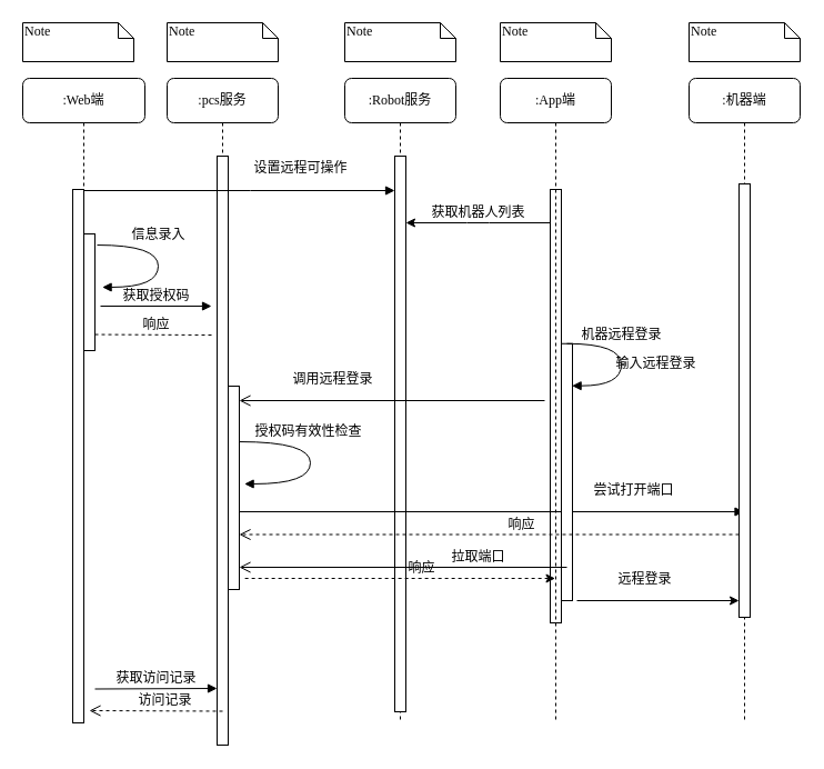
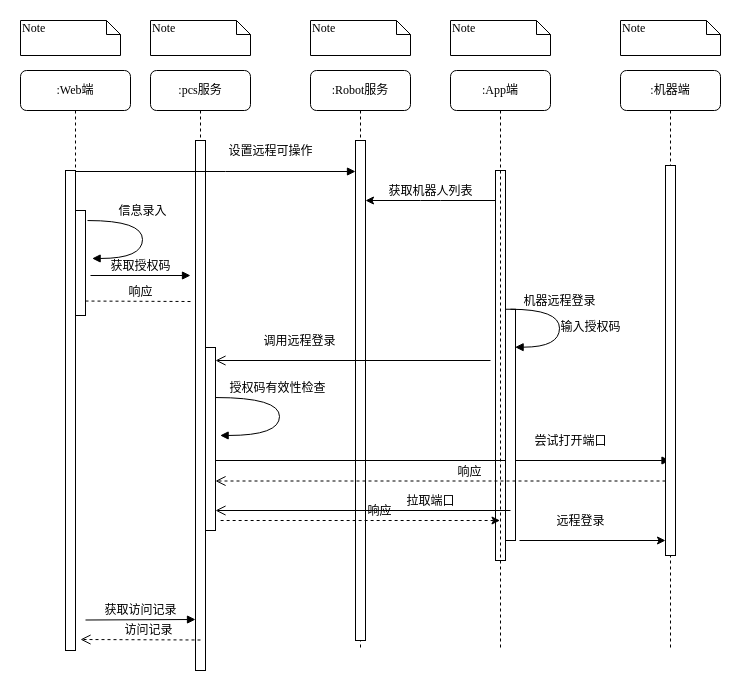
- <mxCell id="30" value="输入&lt;span style=&quot;background-color: initial;&quot;&gt;远程登录&lt;/span&gt;" style="text;html=1;resizable=0;autosize=1;align=center;verticalAlign=middle;points=[];fillColor=none;strokeColor=none;rounded=0;" parent="1" vertex="1"><mxGeometry x="550" y="312" width="80" height="30" as="geometry" /></mxCell>
+ <mxCell id="30" value="输入&lt;span style=&quot;background-color: initial;&quot;&gt;授权码&lt;/span&gt;" style="text;html=1;resizable=0;autosize=1;align=center;verticalAlign=middle;points=[];fillColor=none;strokeColor=none;rounded=0;" parent="1" vertex="1"><mxGeometry x="550" y="312" width="80" height="30" as="geometry" /></mxCell>
